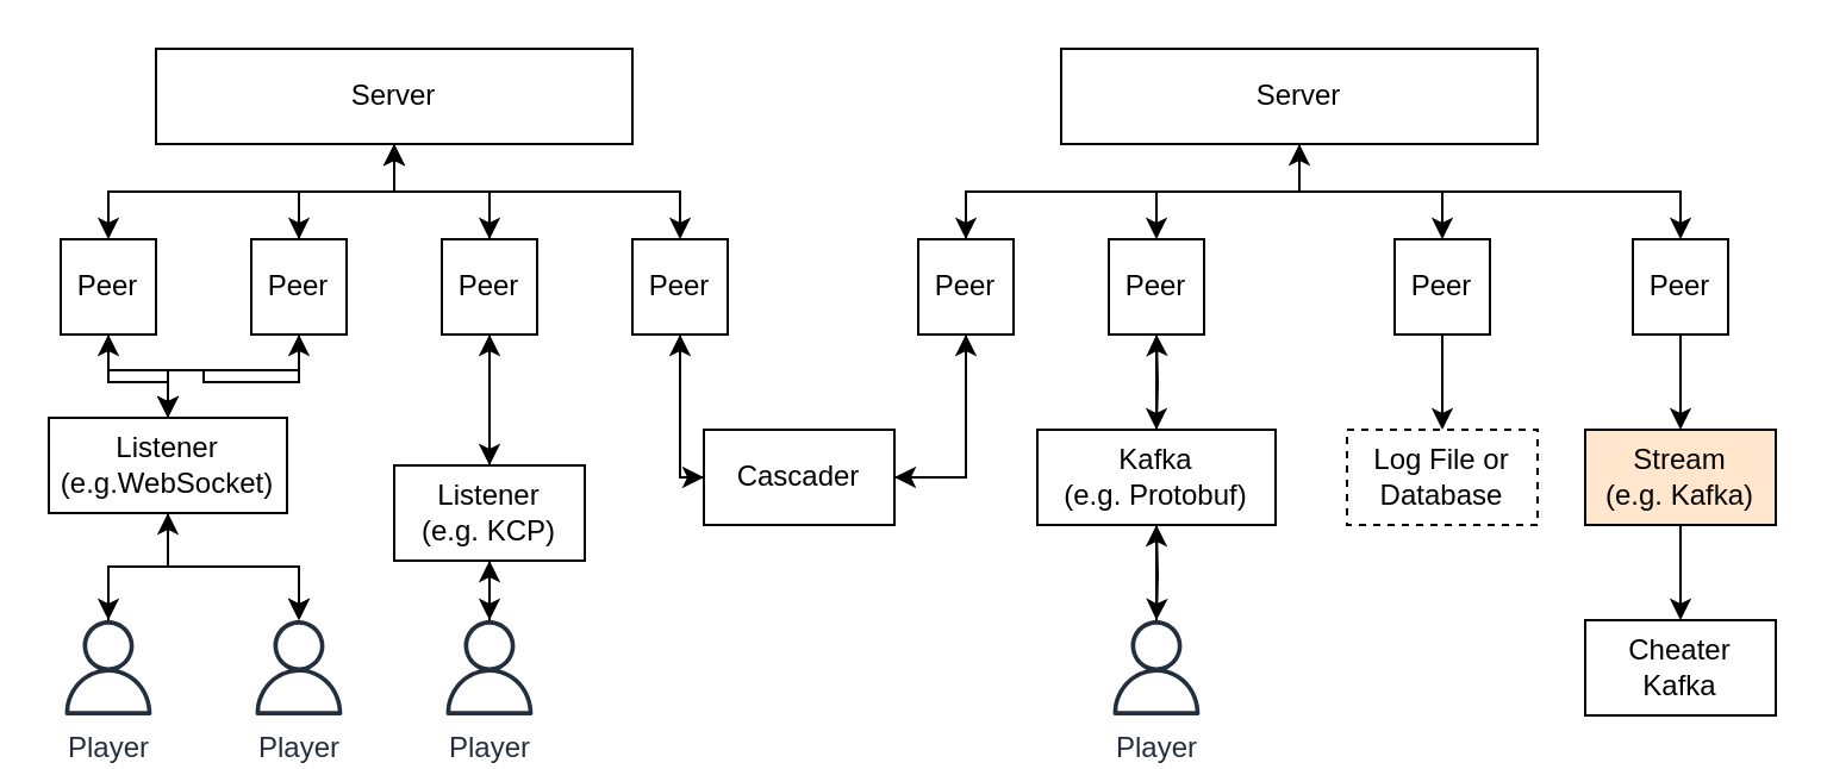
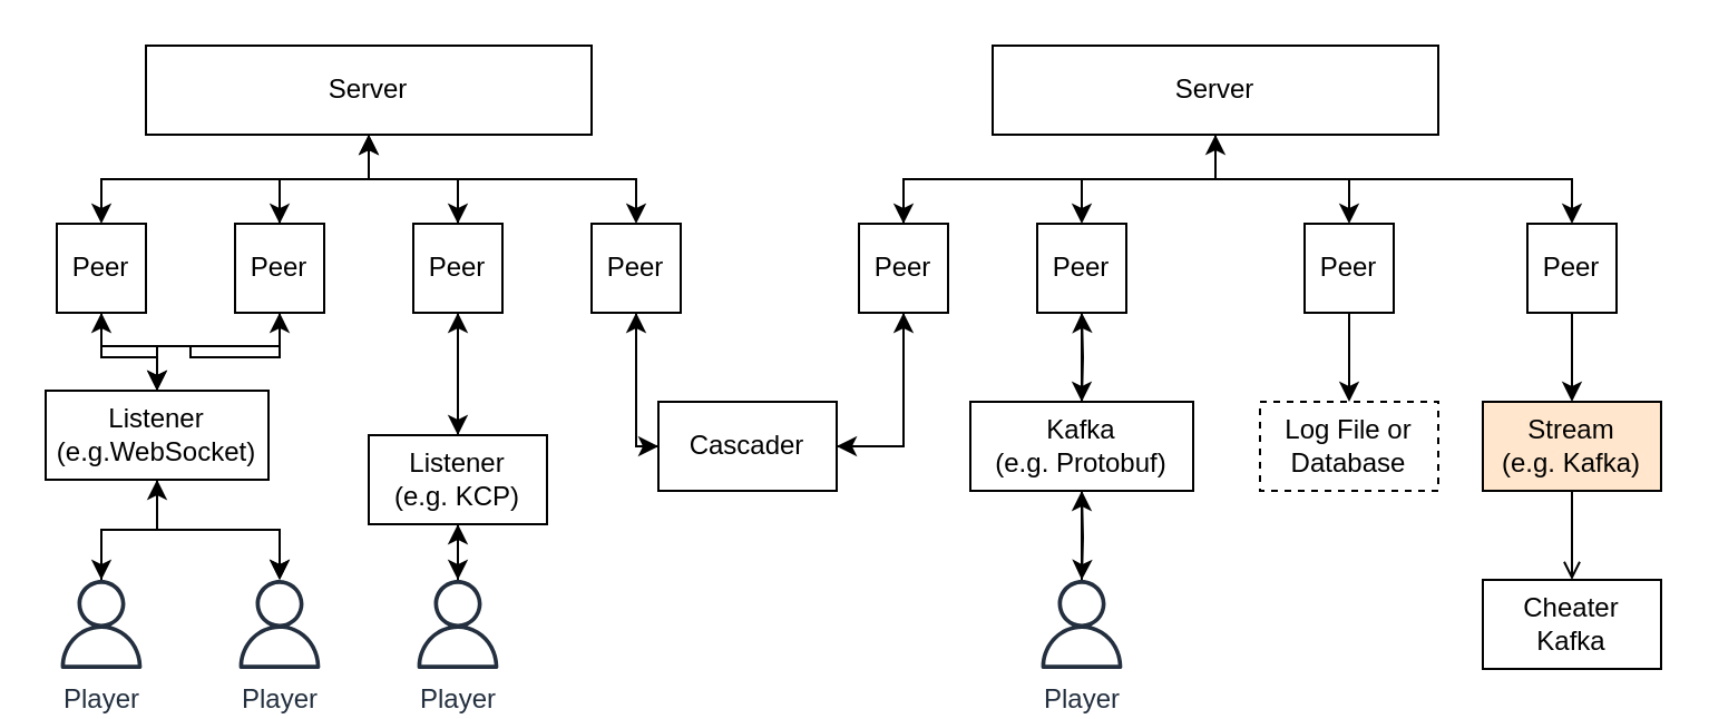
- <mxCell id="54" style="edgeStyle=orthogonalEdgeStyle;rounded=0;orthogonalLoop=1;jettySize=auto;html=1;" parent="1" source="55" target="56" edge="1"><mxGeometry relative="1" as="geometry" /></mxCell>
+ <mxCell id="54" style="edgeStyle=orthogonalEdgeStyle;rounded=0;orthogonalLoop=1;jettySize=auto;html=1;endArrow=open;" parent="1" source="55" target="56" edge="1"><mxGeometry relative="1" as="geometry" /></mxCell>
